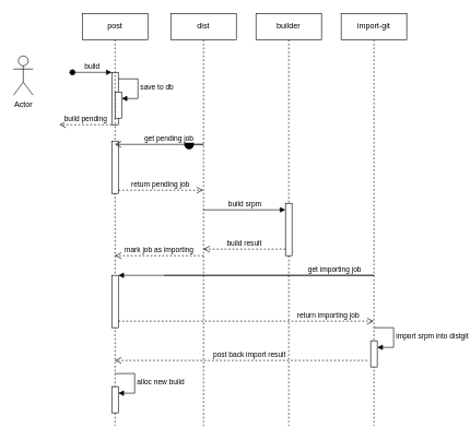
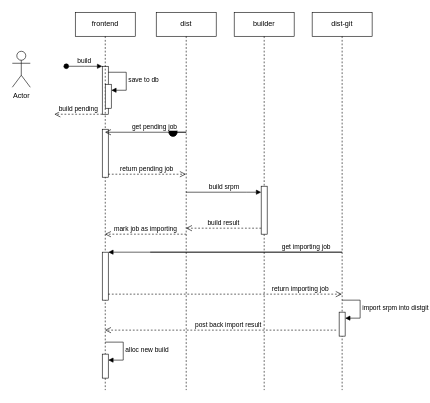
- <mxCell id="5" value="post" style="shape=umlLifeline;perimeter=lifelinePerimeter;whiteSpace=wrap;html=1;container=1;dropTarget=0;collapsible=0;recursiveResize=0;outlineConnect=0;portConstraint=eastwest;newEdgeStyle={&quot;edgeStyle&quot;:&quot;elbowEdgeStyle&quot;,&quot;elbow&quot;:&quot;vertical&quot;,&quot;curved&quot;:0,&quot;rounded&quot;:0};" vertex="1" parent="1"><mxGeometry x="125" y="20" width="100" height="630" as="geometry" /></mxCell>
+ <mxCell id="5" value="frontend" style="shape=umlLifeline;perimeter=lifelinePerimeter;whiteSpace=wrap;html=1;container=1;dropTarget=0;collapsible=0;recursiveResize=0;outlineConnect=0;portConstraint=eastwest;newEdgeStyle={&quot;edgeStyle&quot;:&quot;elbowEdgeStyle&quot;,&quot;elbow&quot;:&quot;vertical&quot;,&quot;curved&quot;:0,&quot;rounded&quot;:0};" vertex="1" parent="1"><mxGeometry x="125" y="20" width="100" height="630" as="geometry" /></mxCell>
- <mxCell id="14" value="import-git" style="shape=umlLifeline;perimeter=lifelinePerimeter;whiteSpace=wrap;html=1;container=1;dropTarget=0;collapsible=0;recursiveResize=0;outlineConnect=0;portConstraint=eastwest;newEdgeStyle={&quot;edgeStyle&quot;:&quot;elbowEdgeStyle&quot;,&quot;elbow&quot;:&quot;vertical&quot;,&quot;curved&quot;:0,&quot;rounded&quot;:0};" vertex="1" parent="1"><mxGeometry x="520" y="20" width="100" height="630" as="geometry" /></mxCell>
+ <mxCell id="14" value="dist-git" style="shape=umlLifeline;perimeter=lifelinePerimeter;whiteSpace=wrap;html=1;container=1;dropTarget=0;collapsible=0;recursiveResize=0;outlineConnect=0;portConstraint=eastwest;newEdgeStyle={&quot;edgeStyle&quot;:&quot;elbowEdgeStyle&quot;,&quot;elbow&quot;:&quot;vertical&quot;,&quot;curved&quot;:0,&quot;rounded&quot;:0};" vertex="1" parent="1"><mxGeometry x="520" y="20" width="100" height="630" as="geometry" /></mxCell>
